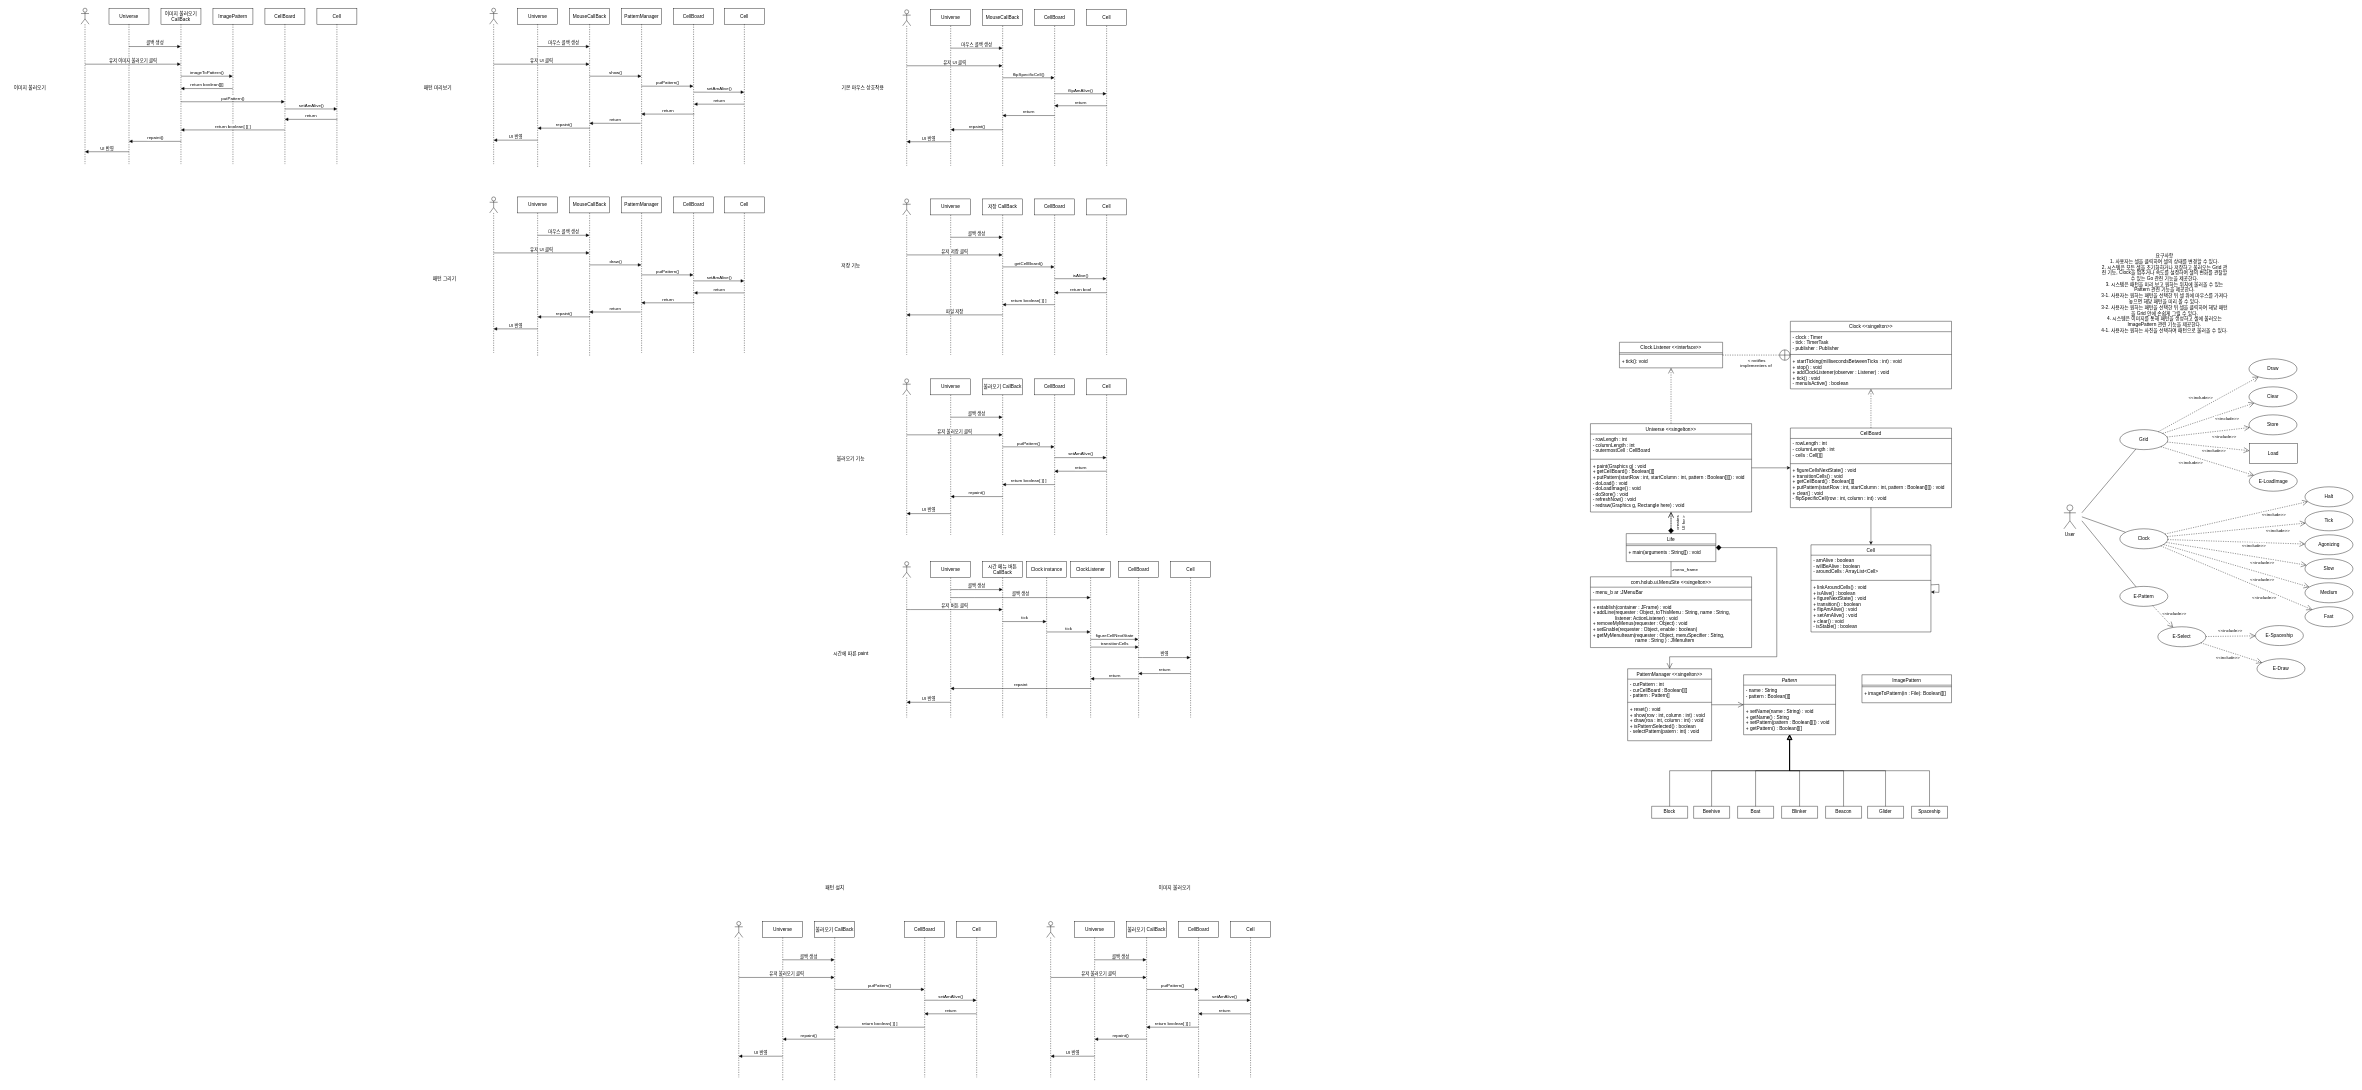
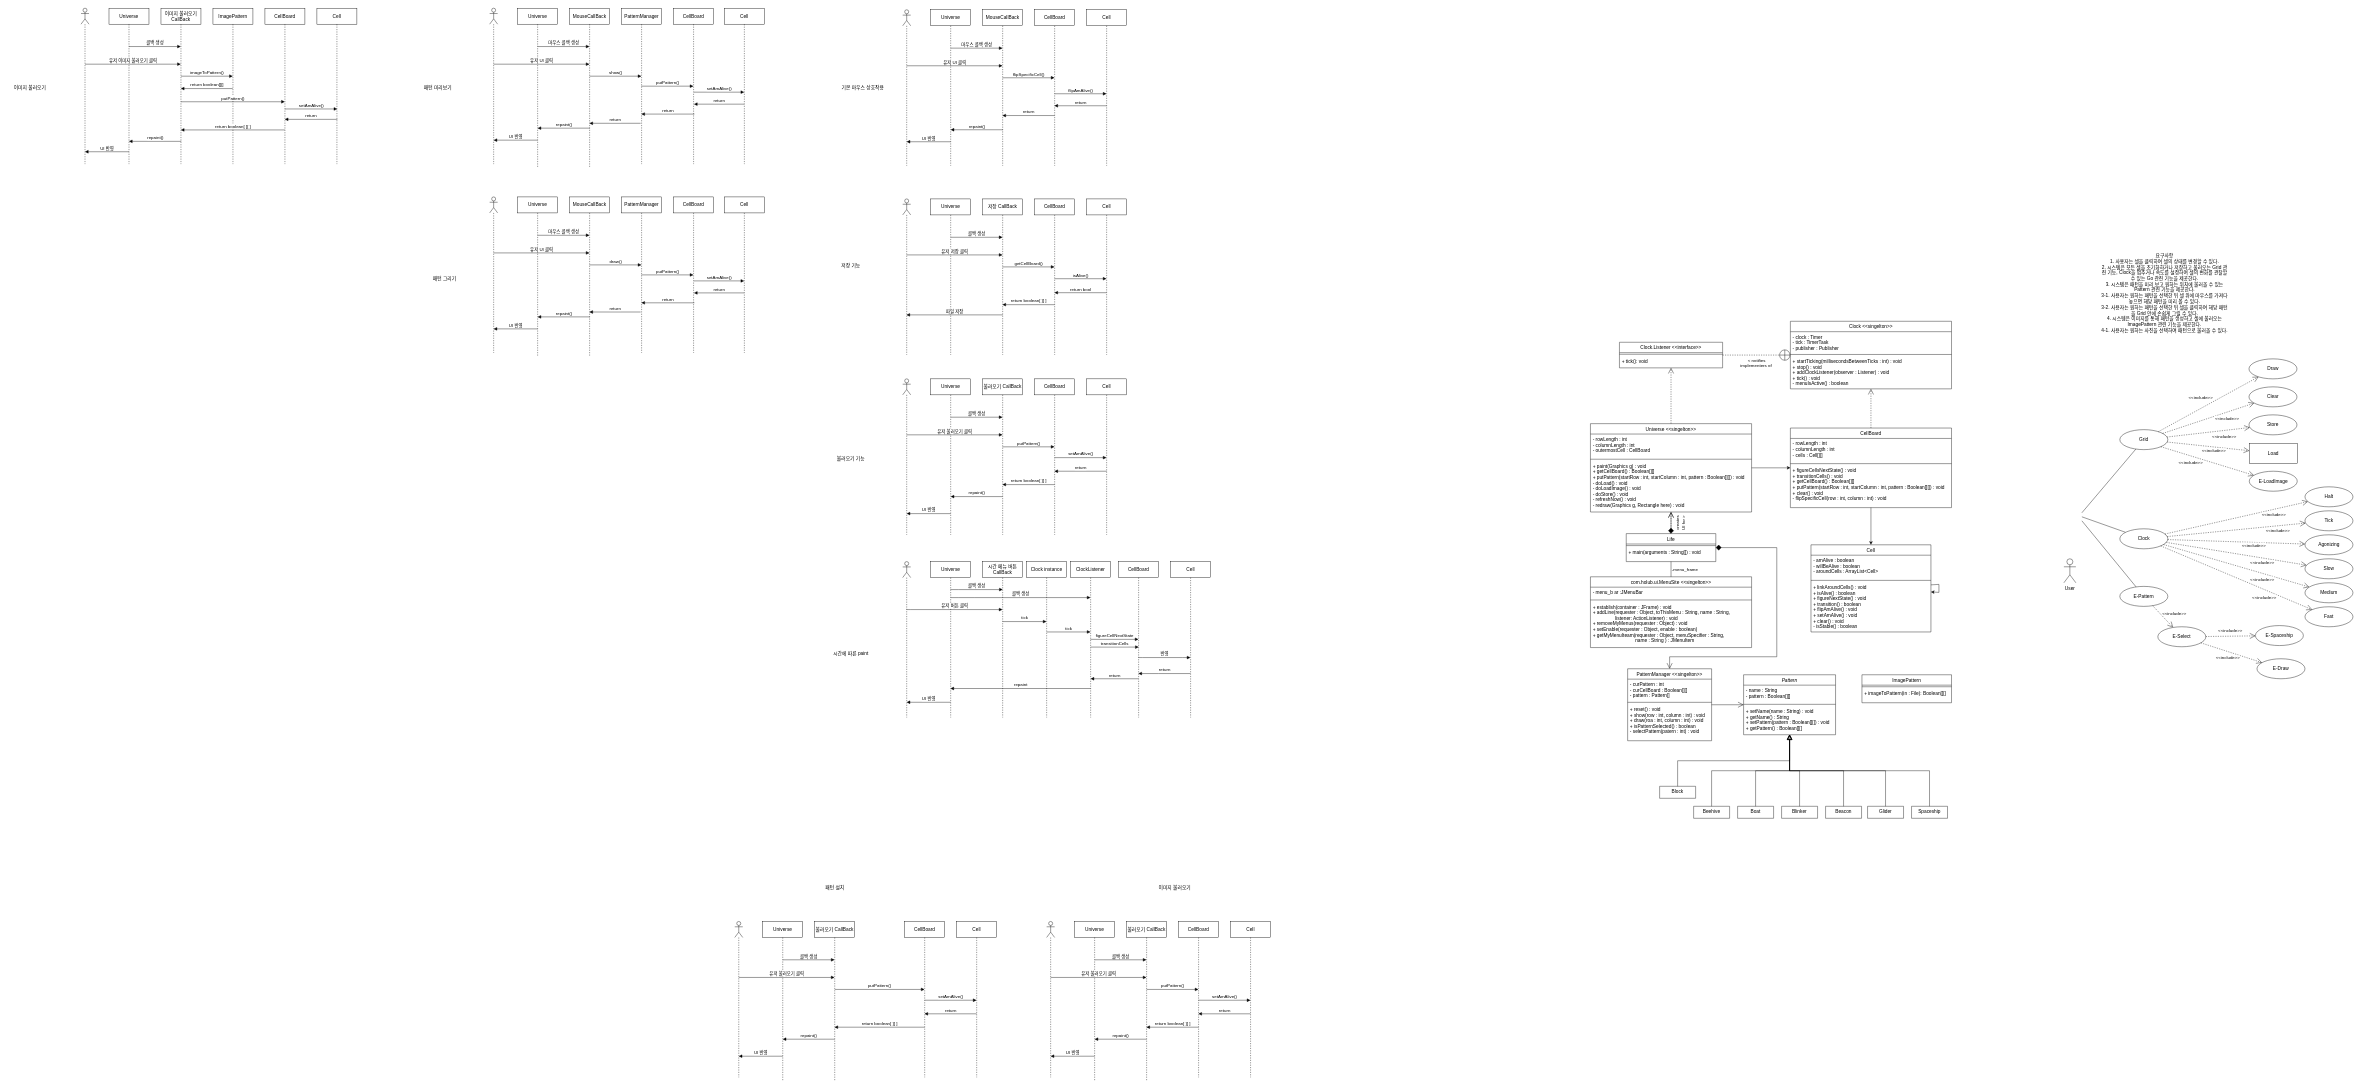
- <mxCell id="25" value="User" style="shape=umlActor;verticalLabelPosition=bottom;verticalAlign=top;html=1;outlineConnect=0;" vertex="1" parent="1"><mxGeometry x="5160" y="1262" width="30" height="60" as="geometry" /></mxCell>
+ <mxCell id="25" value="User" style="shape=umlActor;verticalLabelPosition=bottom;verticalAlign=top;html=1;outlineConnect=0;" vertex="1" parent="1"><mxGeometry x="5160" y="1397" width="30" height="60" as="geometry" /></mxCell>
- <mxCell id="22" value="Block" style="swimlane;fontStyle=0;align=center;verticalAlign=top;childLayout=stackLayout;horizontal=1;startSize=138;horizontalStack=0;resizeParent=1;resizeLast=0;collapsible=1;marginBottom=0;rounded=0;shadow=0;strokeWidth=1;" vertex="1" parent="1"><mxGeometry x="4129" y="2016" width="90" height="30" as="geometry"><mxRectangle x="130" y="380" width="160" height="26" as="alternateBounds" /></mxGeometry></mxCell>
+ <mxCell id="22" value="Block" style="swimlane;fontStyle=0;align=center;verticalAlign=top;childLayout=stackLayout;horizontal=1;startSize=138;horizontalStack=0;resizeParent=1;resizeLast=0;collapsible=1;marginBottom=0;rounded=0;shadow=0;strokeWidth=1;" vertex="1" parent="1"><mxGeometry x="4149" y="1966" width="90" height="30" as="geometry"><mxRectangle x="130" y="380" width="160" height="26" as="alternateBounds" /></mxGeometry></mxCell>
